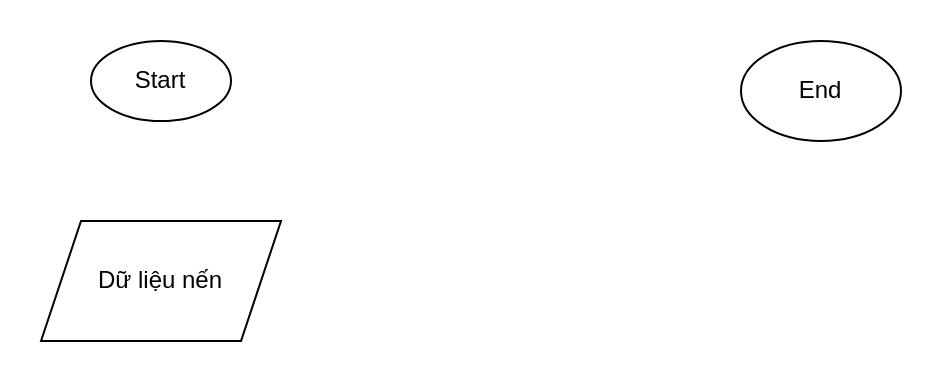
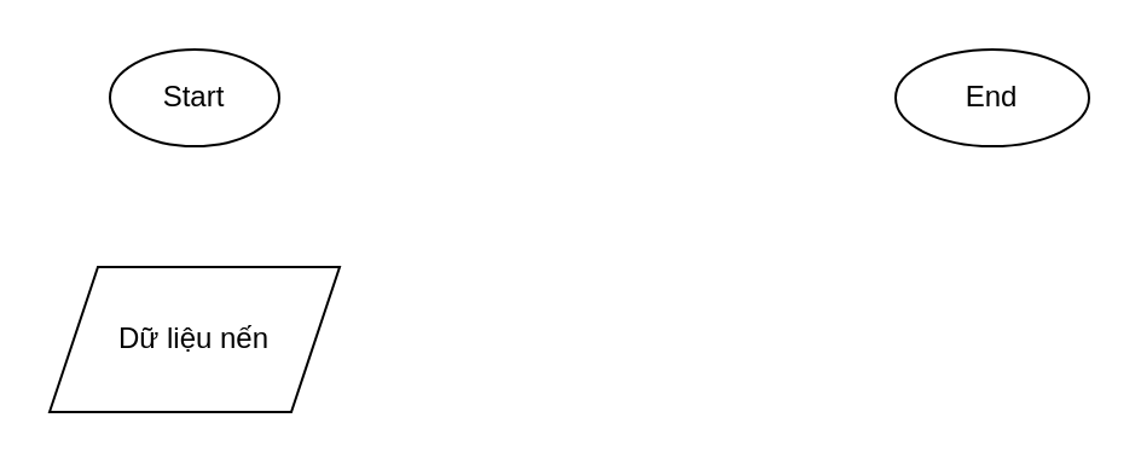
- <mxCell id="3" value="End" style="ellipse;whiteSpace=wrap;html=1;" vertex="1" parent="1"><mxGeometry x="370" y="20" width="80" height="50" as="geometry" /></mxCell>
+ <mxCell id="3" value="End" style="ellipse;whiteSpace=wrap;html=1;" vertex="1" parent="1"><mxGeometry x="370" y="20" width="80" height="40" as="geometry" /></mxCell>
